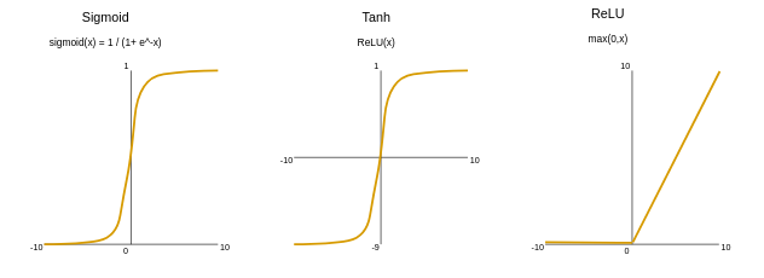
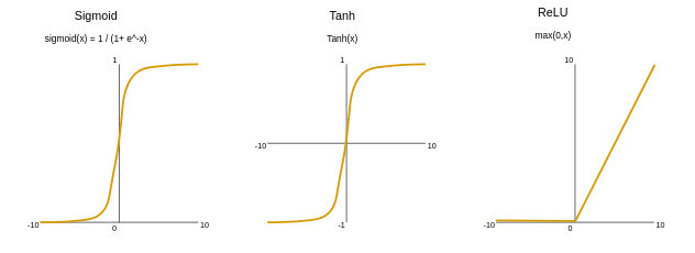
- <mxCell id="23" value="&lt;font style=&quot;font-size: 18px;&quot;&gt;Tanh&lt;/font&gt;&lt;div&gt;&lt;br&gt;&lt;/div&gt;&lt;div&gt;&lt;font style=&quot;font-size: 14px;&quot;&gt;ReLU(x)&lt;/font&gt;&lt;/div&gt;" style="text;html=1;align=center;verticalAlign=middle;whiteSpace=wrap;rounded=0;" vertex="1" parent="1"><mxGeometry x="432" y="25" width="174" height="30" as="geometry" /></mxCell>
+ <mxCell id="23" value="&lt;font style=&quot;font-size: 18px;&quot;&gt;Tanh&lt;/font&gt;&lt;div&gt;&lt;br&gt;&lt;/div&gt;&lt;div&gt;&lt;font style=&quot;font-size: 14px;&quot;&gt;Tanh(x)&lt;/font&gt;&lt;/div&gt;" style="text;html=1;align=center;verticalAlign=middle;whiteSpace=wrap;rounded=0;" vertex="1" parent="1"><mxGeometry x="432" y="25" width="174" height="30" as="geometry" /></mxCell>
- <mxCell id="8" value="-9" style="text;html=1;align=center;verticalAlign=middle;whiteSpace=wrap;rounded=0;" vertex="1" parent="1"><mxGeometry x="488" y="327" width="60" height="30" as="geometry" /></mxCell>
+ <mxCell id="8" value="-1" style="text;html=1;align=center;verticalAlign=middle;whiteSpace=wrap;rounded=0;" vertex="1" parent="1"><mxGeometry x="488" y="327" width="60" height="30" as="geometry" /></mxCell>
